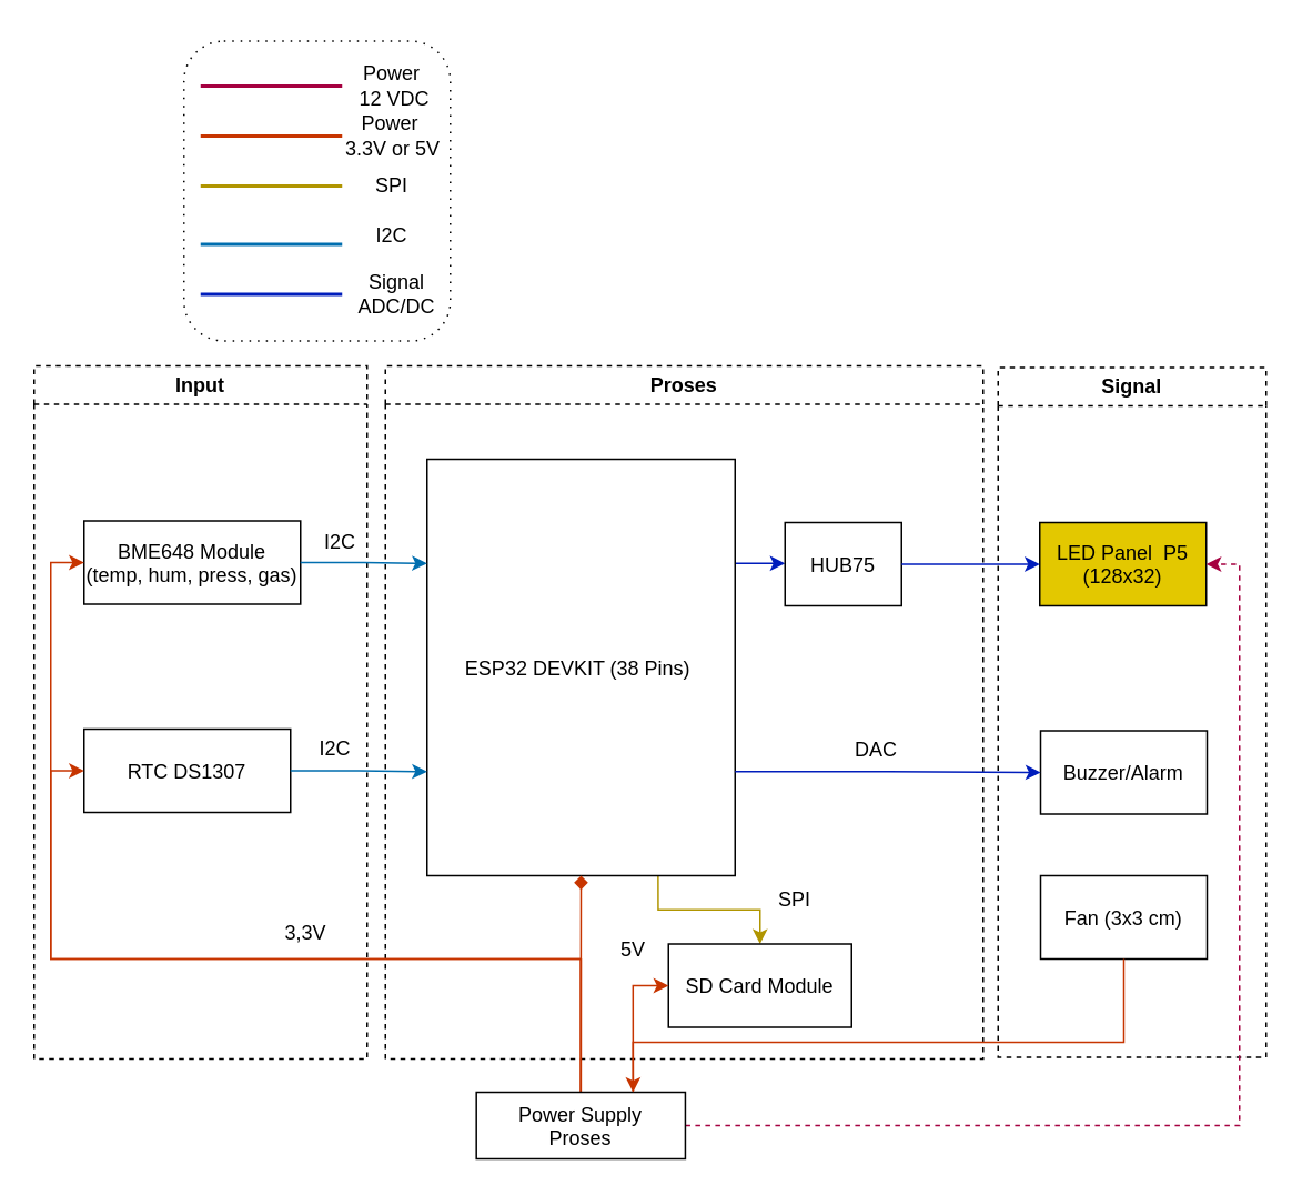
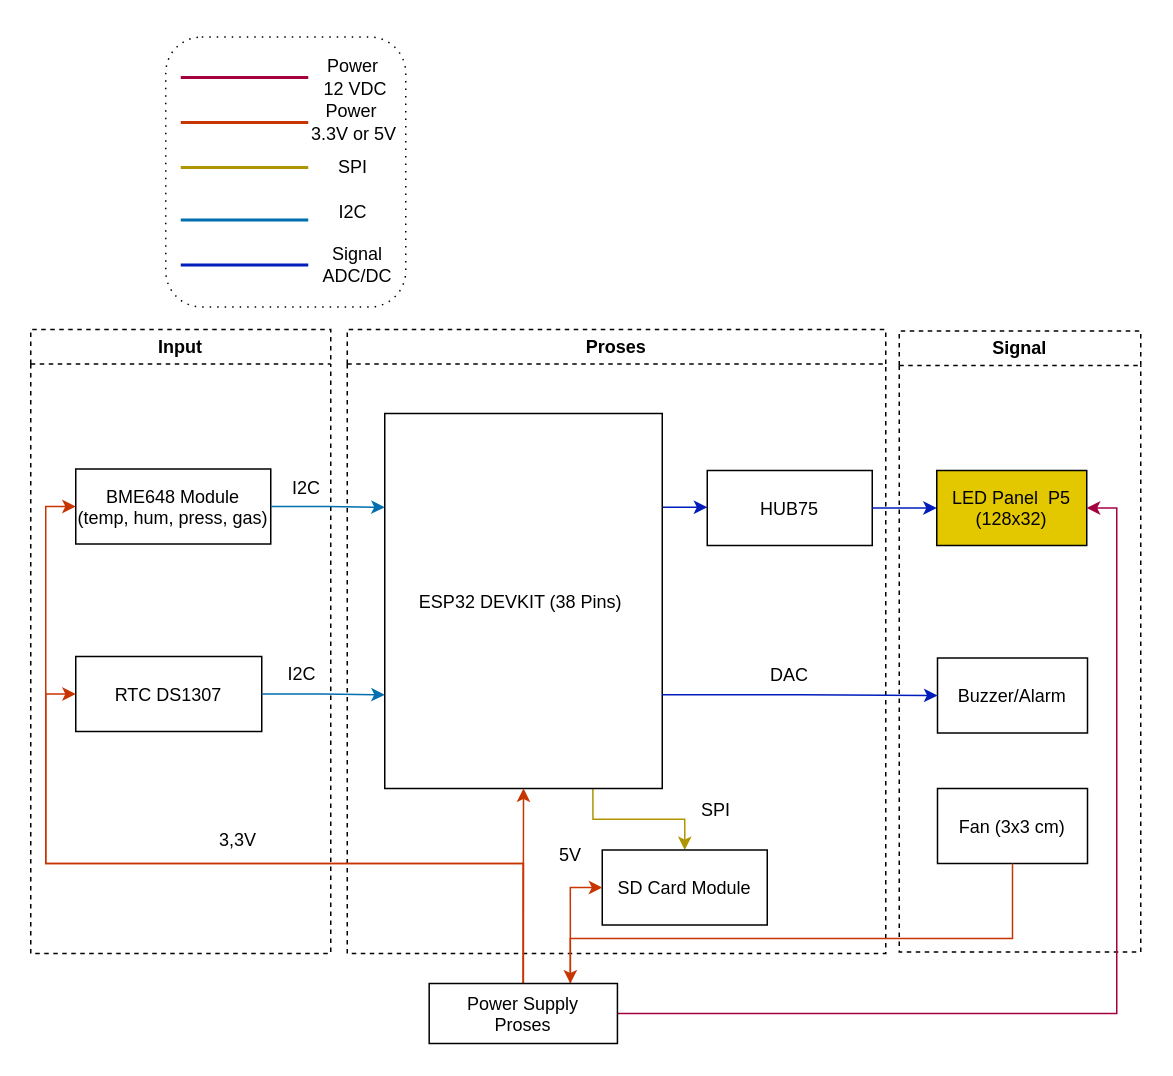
- <mxCell id="14" value="HUB75" style="" parent="9" vertex="1"><mxGeometry x="240" y="94" width="70" height="50" as="geometry" /></mxCell>
+ <mxCell id="14" value="HUB75" style="" parent="9" vertex="1"><mxGeometry x="240" y="94" width="110" height="50" as="geometry" /></mxCell>
- <mxCell id="23" style="edgeStyle=orthogonalEdgeStyle;rounded=0;orthogonalLoop=1;jettySize=auto;html=1;exitX=0.5;exitY=0;exitDx=0;exitDy=0;entryX=0.5;entryY=1;entryDx=0;entryDy=0;fillColor=#fa6800;strokeColor=#C73500;endArrow=diamond;" parent="1" source="27" target="12" edge="1"><mxGeometry relative="1" as="geometry" /></mxCell>
+ <mxCell id="23" style="edgeStyle=orthogonalEdgeStyle;rounded=0;orthogonalLoop=1;jettySize=auto;html=1;exitX=0.5;exitY=0;exitDx=0;exitDy=0;entryX=0.5;entryY=1;entryDx=0;entryDy=0;fillColor=#fa6800;strokeColor=#C73500;" parent="1" source="27" target="12" edge="1"><mxGeometry relative="1" as="geometry" /></mxCell>
- <mxCell id="8" value="3,3V&amp;nbsp;" style="text;html=1;strokeColor=none;fillColor=none;align=center;verticalAlign=middle;whiteSpace=wrap;rounded=0;" parent="3" vertex="1"><mxGeometry x="135" y="326" width="60" height="30" as="geometry" /></mxCell>
+ <mxCell id="8" value="3,3V&amp;nbsp;" style="text;html=1;strokeColor=none;fillColor=none;align=center;verticalAlign=middle;whiteSpace=wrap;rounded=0;" parent="3" vertex="1"><mxGeometry x="110" y="326" width="60" height="30" as="geometry" /></mxCell>
- <mxCell id="26" style="edgeStyle=orthogonalEdgeStyle;rounded=0;orthogonalLoop=1;jettySize=auto;html=1;exitX=1;exitY=0.5;exitDx=0;exitDy=0;entryX=1;entryY=0.5;entryDx=0;entryDy=0;fillColor=#d80073;strokeColor=#A50040;dashed=1;" parent="1" source="27" target="19" edge="1"><mxGeometry relative="1" as="geometry" /></mxCell>
+ <mxCell id="26" style="edgeStyle=orthogonalEdgeStyle;rounded=0;orthogonalLoop=1;jettySize=auto;html=1;exitX=1;exitY=0.5;exitDx=0;exitDy=0;entryX=1;entryY=0.5;entryDx=0;entryDy=0;fillColor=#d80073;strokeColor=#A50040;" parent="1" source="27" target="19" edge="1"><mxGeometry relative="1" as="geometry" /></mxCell>
